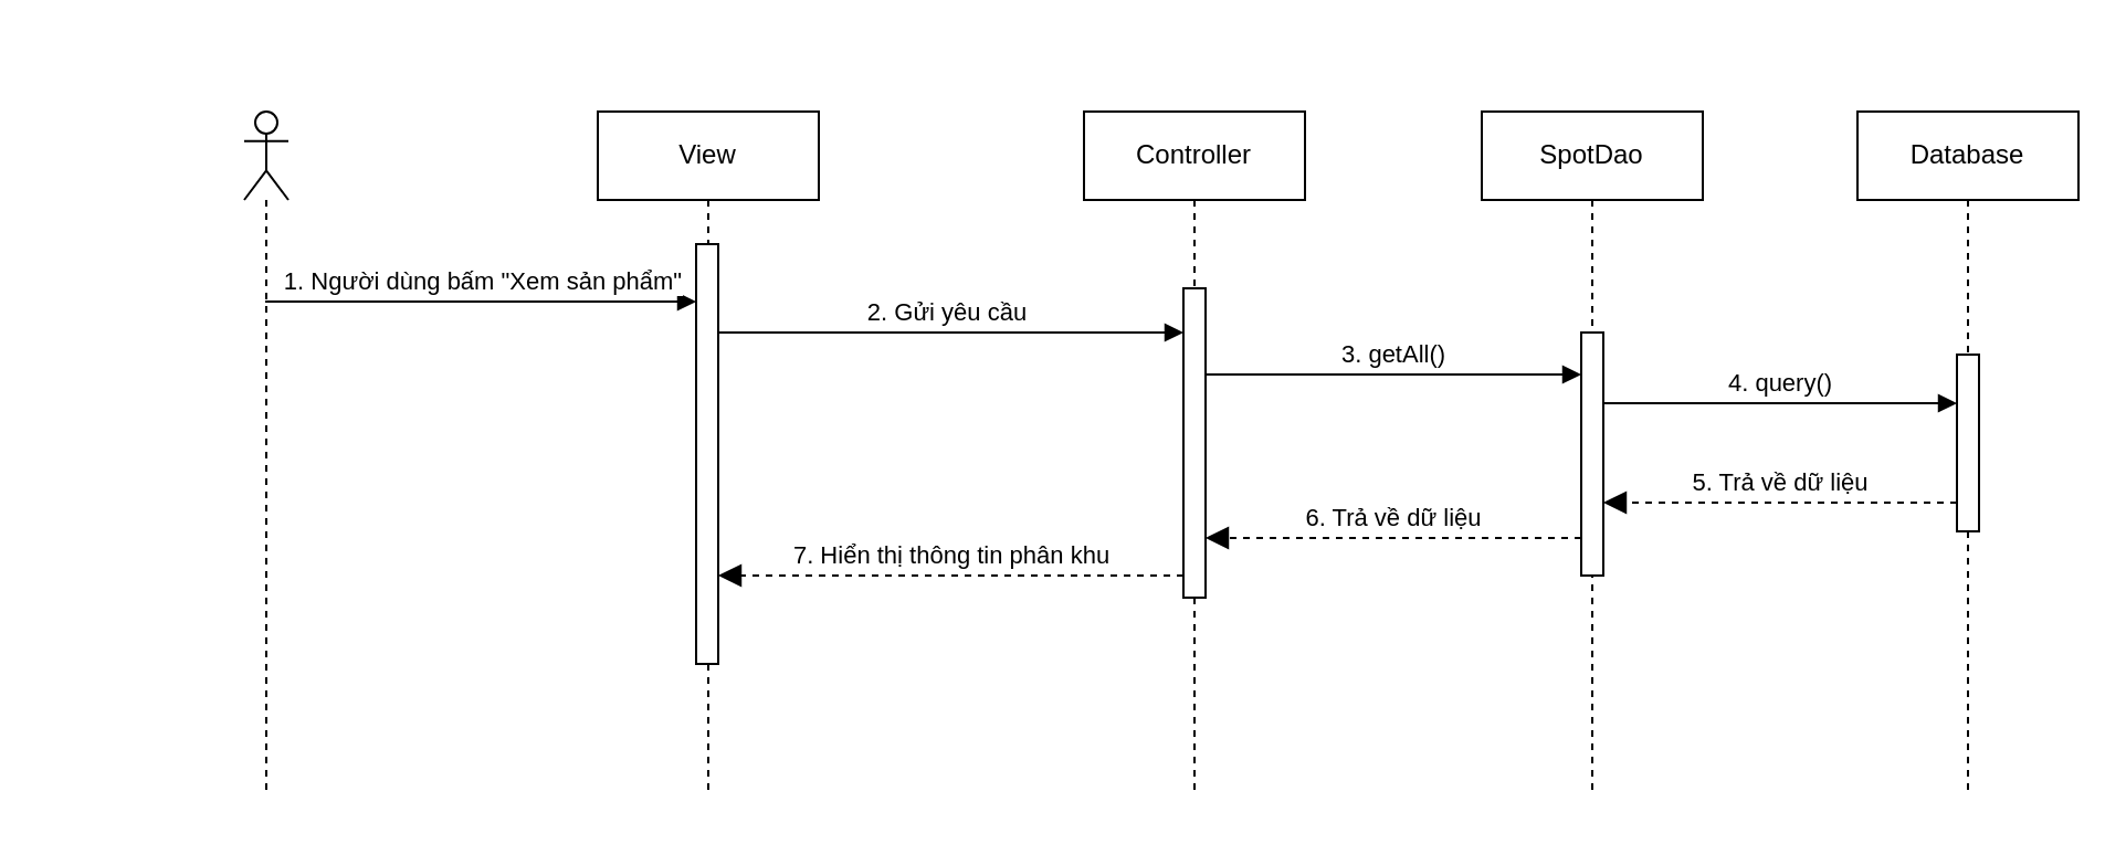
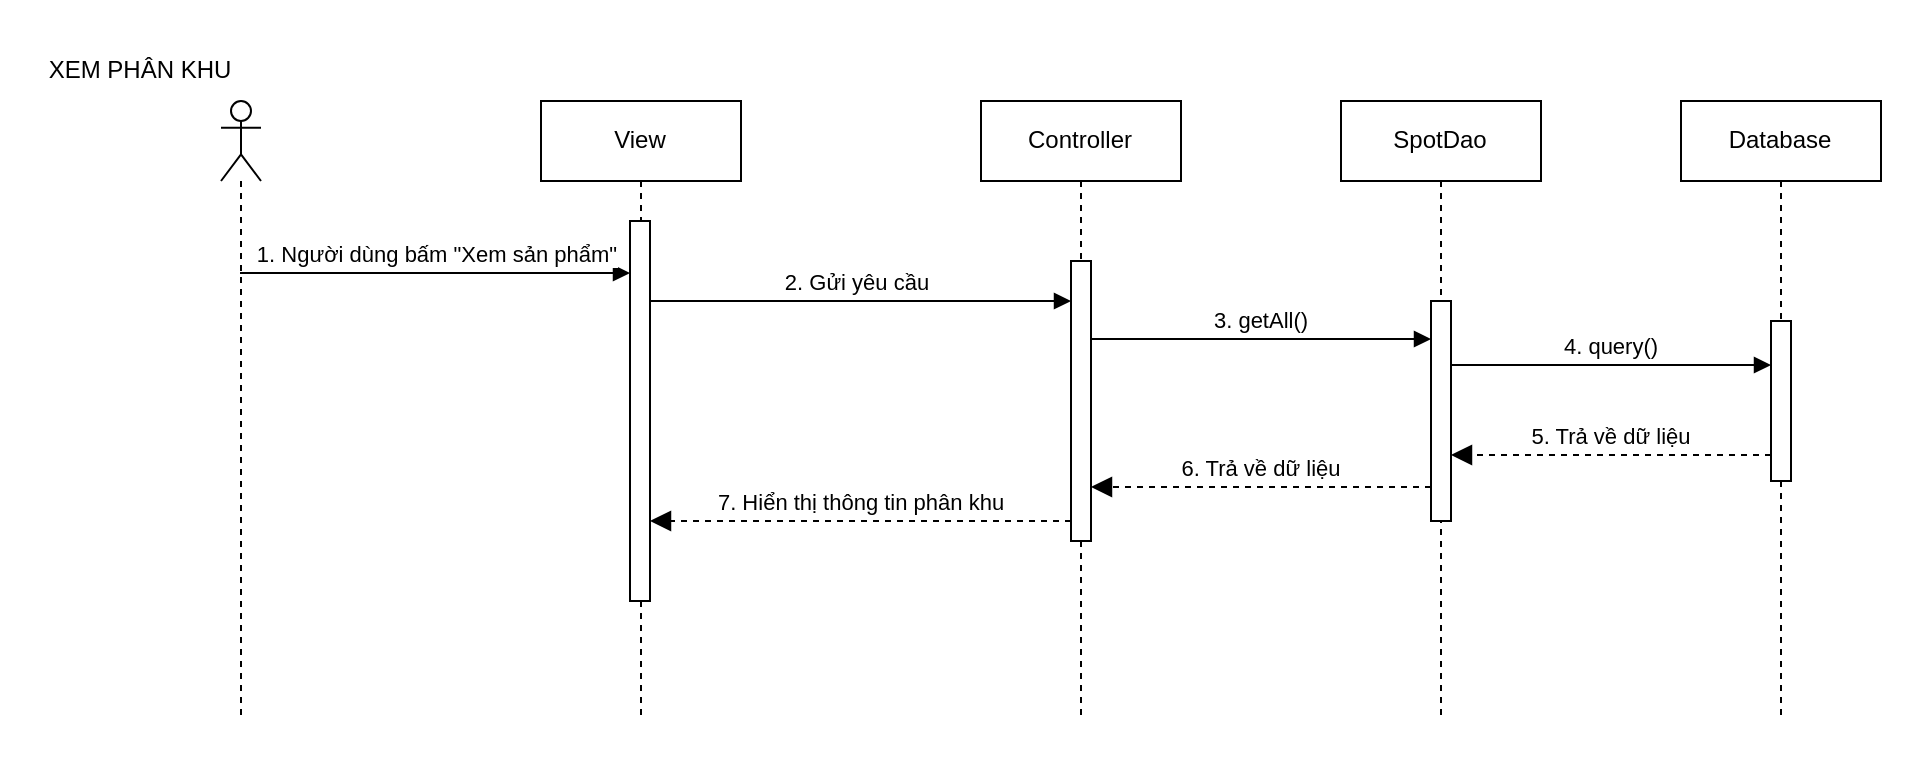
+ <mxCell id="10" value="XEM PHÂN KHU" style="text;html=1;strokeColor=none;fillColor=none;align=center;verticalAlign=middle;whiteSpace=wrap;rounded=0;" parent="1" vertex="1"><mxGeometry x="20" y="20" width="100" height="30" as="geometry" /></mxCell>
